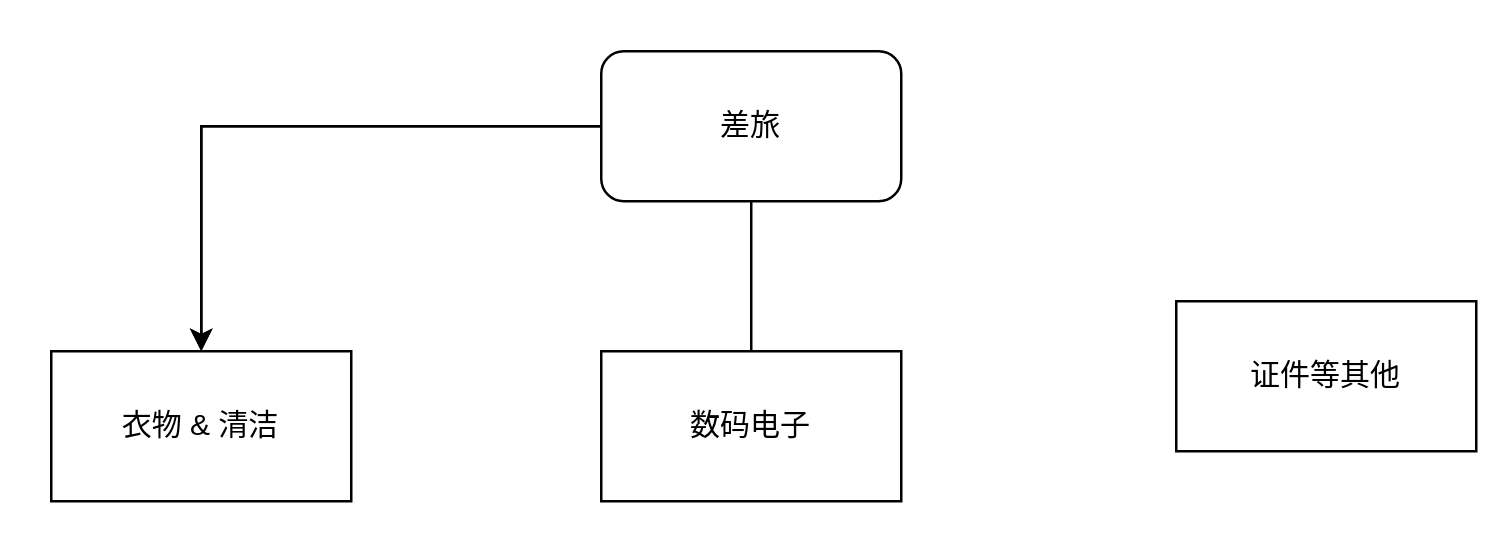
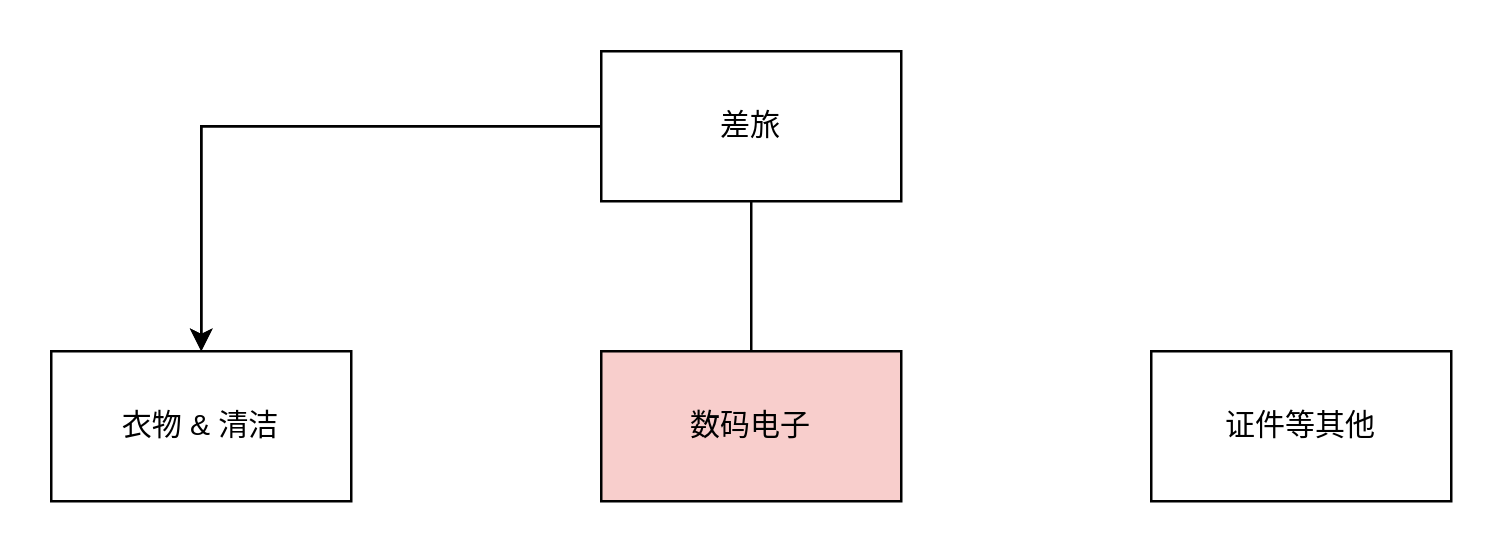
- <mxCell id="5" value="差旅" style="whiteSpace=wrap;html=1;rounded=1;" vertex="1" parent="1"><mxGeometry x="240" y="20" width="120" height="60" as="geometry" /></mxCell>
+ <mxCell id="5" value="差旅" style="rounded=0;whiteSpace=wrap;html=1;" vertex="1" parent="1"><mxGeometry x="240" y="20" width="120" height="60" as="geometry" /></mxCell>
- <mxCell id="8" value="证件等其他" style="rounded=0;whiteSpace=wrap;html=1;" vertex="1" parent="1"><mxGeometry x="470" y="120" width="120" height="60" as="geometry" /></mxCell>
+ <mxCell id="8" value="证件等其他" style="rounded=0;whiteSpace=wrap;html=1;" vertex="1" parent="1"><mxGeometry x="460" y="140" width="120" height="60" as="geometry" /></mxCell>
- <mxCell id="7" value="数码电子" style="rounded=0;whiteSpace=wrap;html=1;" vertex="1" parent="1"><mxGeometry x="240" y="140" width="120" height="60" as="geometry" /></mxCell>
+ <mxCell id="7" value="数码电子" style="rounded=0;whiteSpace=wrap;html=1;fillColor=#f8cecc;" vertex="1" parent="1"><mxGeometry x="240" y="140" width="120" height="60" as="geometry" /></mxCell>
